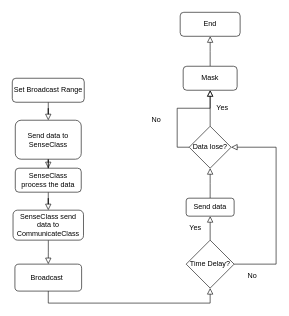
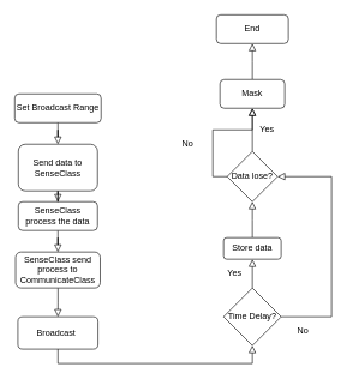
- <mxCell id="17" value="Send data" style="rounded=1;whiteSpace=wrap;html=1;" vertex="1" parent="1"><mxGeometry x="310" y="330" width="80" height="30" as="geometry" /></mxCell>
+ <mxCell id="17" value="Store data" style="rounded=1;whiteSpace=wrap;html=1;" vertex="1" parent="1"><mxGeometry x="310" y="330" width="80" height="30" as="geometry" /></mxCell>
- <mxCell id="9" value="SenseClass send data to CommunicateClass" style="rounded=1;whiteSpace=wrap;html=1;" vertex="1" parent="1"><mxGeometry x="21.25" y="350" width="117.5" height="50" as="geometry" /></mxCell>
+ <mxCell id="9" value="SenseClass send process to CommunicateClass" style="rounded=1;whiteSpace=wrap;html=1;" vertex="1" parent="1"><mxGeometry x="21.25" y="350" width="117.5" height="50" as="geometry" /></mxCell>
